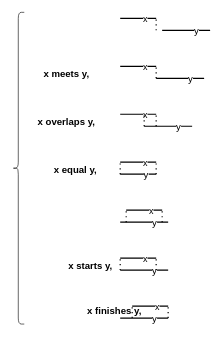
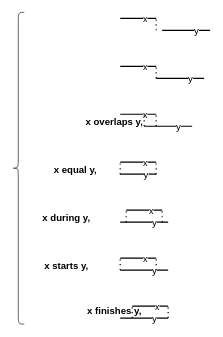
- <mxCell id="12" value="&lt;font style=&quot;font-size: 16px&quot;&gt;x meets y,&lt;/font&gt;" style="text;strokeColor=none;fillColor=none;html=1;fontSize=24;fontStyle=1;verticalAlign=middle;align=center;" parent="1" vertex="1"><mxGeometry x="40" y="100" width="140" height="40" as="geometry" /></mxCell>
- <mxCell id="17" value="&lt;font style=&quot;font-size: 16px&quot;&gt;x overlaps y,&lt;/font&gt;" style="text;strokeColor=none;fillColor=none;html=1;fontSize=24;fontStyle=1;verticalAlign=middle;align=center;" parent="1" vertex="1"><mxGeometry x="40" y="180" width="140" height="40" as="geometry" /></mxCell>
+ <mxCell id="17" value="&lt;font style=&quot;font-size: 16px&quot;&gt;x overlaps y,&lt;/font&gt;" style="text;strokeColor=none;fillColor=none;html=1;fontSize=24;fontStyle=1;verticalAlign=middle;align=center;" parent="1" vertex="1"><mxGeometry x="120" y="180" width="140" height="40" as="geometry" /></mxCell>
+ <mxCell id="22" value="&lt;font style=&quot;font-size: 16px&quot;&gt;x during y,&lt;/font&gt;" style="text;strokeColor=none;fillColor=none;html=1;fontSize=24;fontStyle=1;verticalAlign=middle;align=center;" parent="1" vertex="1"><mxGeometry x="40" y="340" width="140" height="40" as="geometry" /></mxCell>
- <mxCell id="27" value="&lt;font style=&quot;font-size: 16px&quot;&gt;x starts y,&lt;/font&gt;" style="text;strokeColor=none;fillColor=none;html=1;fontSize=24;fontStyle=1;verticalAlign=middle;align=center;" parent="1" vertex="1"><mxGeometry x="80" y="420" width="140" height="40" as="geometry" /></mxCell>
+ <mxCell id="27" value="&lt;font style=&quot;font-size: 16px&quot;&gt;x starts y,&lt;/font&gt;" style="text;strokeColor=none;fillColor=none;html=1;fontSize=24;fontStyle=1;verticalAlign=middle;align=center;" parent="1" vertex="1"><mxGeometry x="40" y="420" width="140" height="40" as="geometry" /></mxCell>
